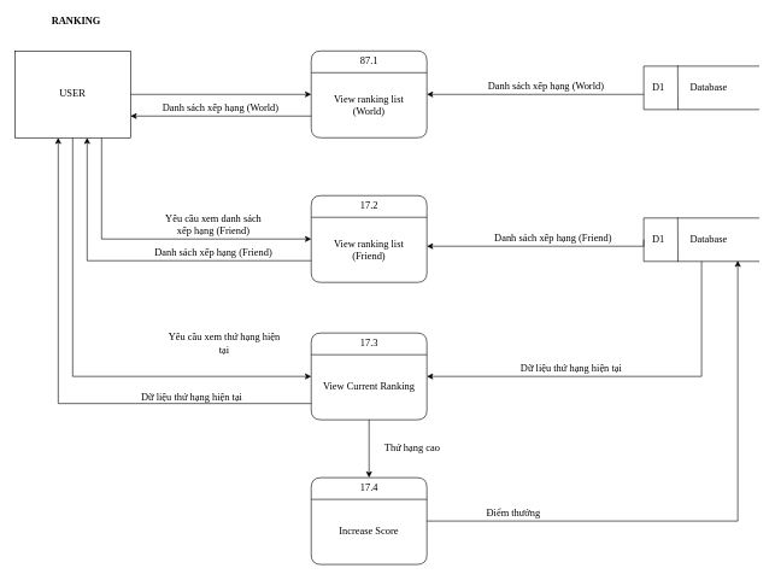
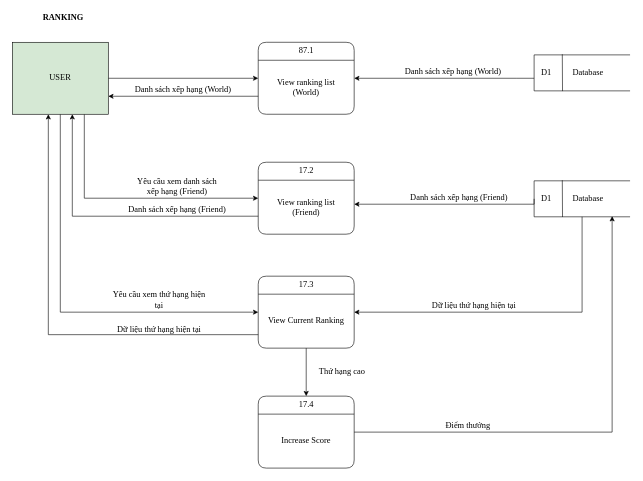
- <mxCell id="8" value="USER" style="rounded=0;whiteSpace=wrap;html=1;fontFamily=Verdana;fontSize=14;" parent="1" vertex="1"><mxGeometry x="20" y="70" width="160" height="120" as="geometry" /></mxCell>
+ <mxCell id="8" value="USER" style="rounded=0;whiteSpace=wrap;html=1;fontFamily=Verdana;fontSize=14;fillColor=#d5e8d4;" parent="1" vertex="1"><mxGeometry x="20" y="70" width="160" height="120" as="geometry" /></mxCell>
- <mxCell id="33" value="&lt;span style=&quot;font-family: &amp;#34;verdana&amp;#34; ; font-size: 14px ; background-color: rgb(255 , 255 , 255)&quot;&gt;Yêu cầu xem thứ hạng hiện tại&lt;/span&gt;" style="text;html=1;strokeColor=none;fillColor=none;align=center;verticalAlign=middle;whiteSpace=wrap;rounded=0;" vertex="1" parent="1"><mxGeometry x="225" y="455" width="170" height="40" as="geometry" /></mxCell>
+ <mxCell id="33" value="&lt;span style=&quot;font-family: &amp;#34;verdana&amp;#34; ; font-size: 14px ; background-color: rgb(255 , 255 , 255)&quot;&gt;Yêu cầu xem thứ hạng hiện tại&lt;/span&gt;" style="text;html=1;strokeColor=none;fillColor=none;align=center;verticalAlign=middle;whiteSpace=wrap;rounded=0;" vertex="1" parent="1"><mxGeometry x="180" y="480" width="170" height="40" as="geometry" /></mxCell>
- <mxCell id="38" value="&lt;font face=&quot;verdana&quot;&gt;&lt;span style=&quot;font-size: 14px ; background-color: rgb(255 , 255 , 255)&quot;&gt;Điểm thưởng&lt;/span&gt;&lt;/font&gt;" style="text;html=1;strokeColor=none;fillColor=none;align=center;verticalAlign=middle;whiteSpace=wrap;rounded=0;" vertex="1" parent="1"><mxGeometry x="660" y="700" width="100" height="20" as="geometry" /></mxCell>
+ <mxCell id="38" value="&lt;font face=&quot;verdana&quot;&gt;&lt;span style=&quot;font-size: 14px ; background-color: rgb(255 , 255 , 255)&quot;&gt;Điểm thưởng&lt;/span&gt;&lt;/font&gt;" style="text;html=1;strokeColor=none;fillColor=none;align=center;verticalAlign=middle;whiteSpace=wrap;rounded=0;" vertex="1" parent="1"><mxGeometry x="730" y="700" width="100" height="20" as="geometry" /></mxCell>
